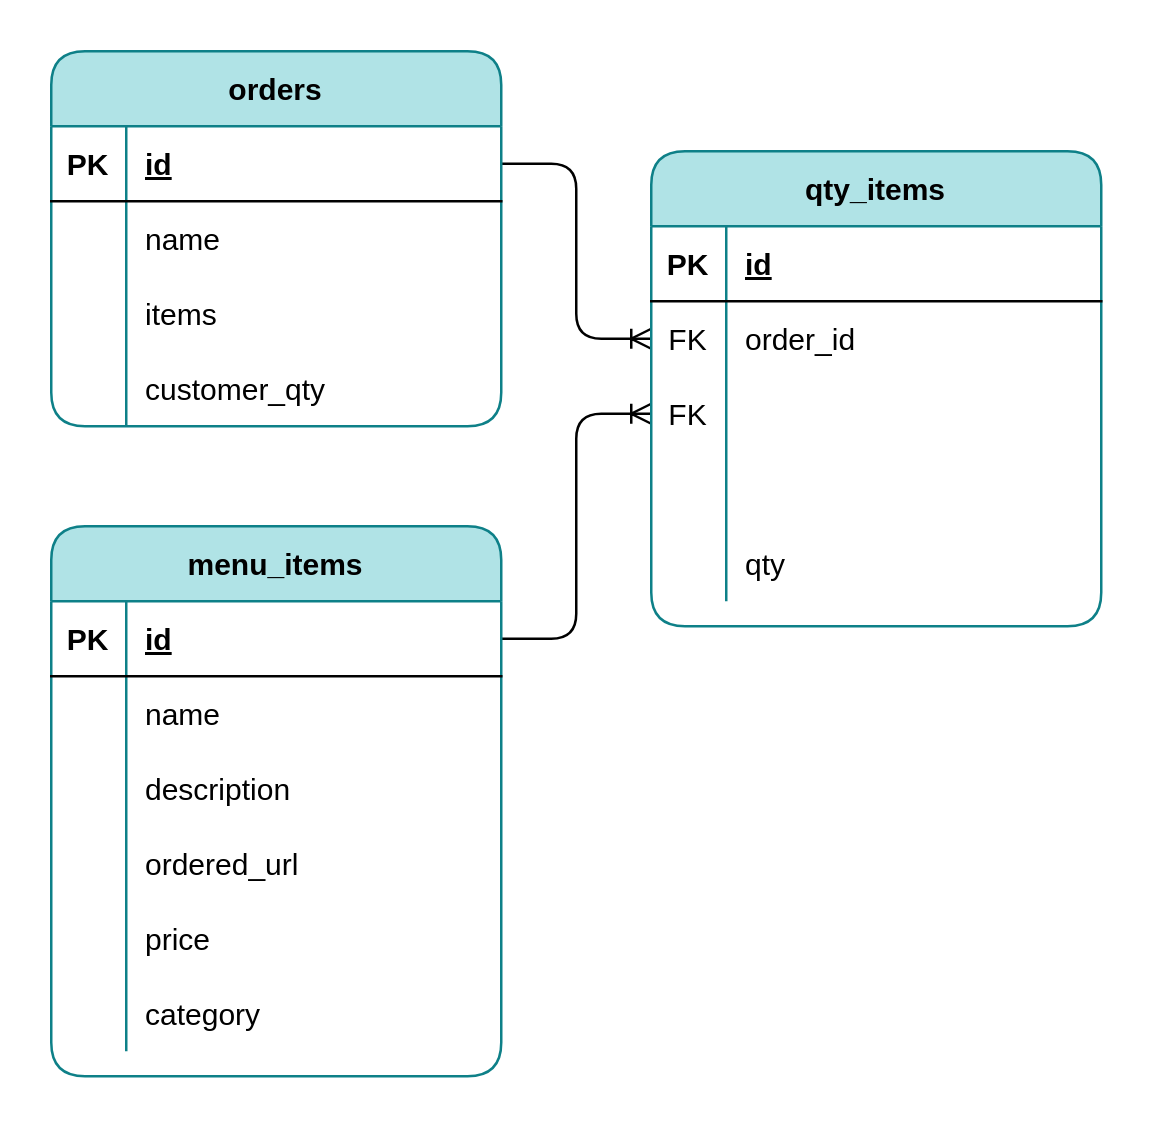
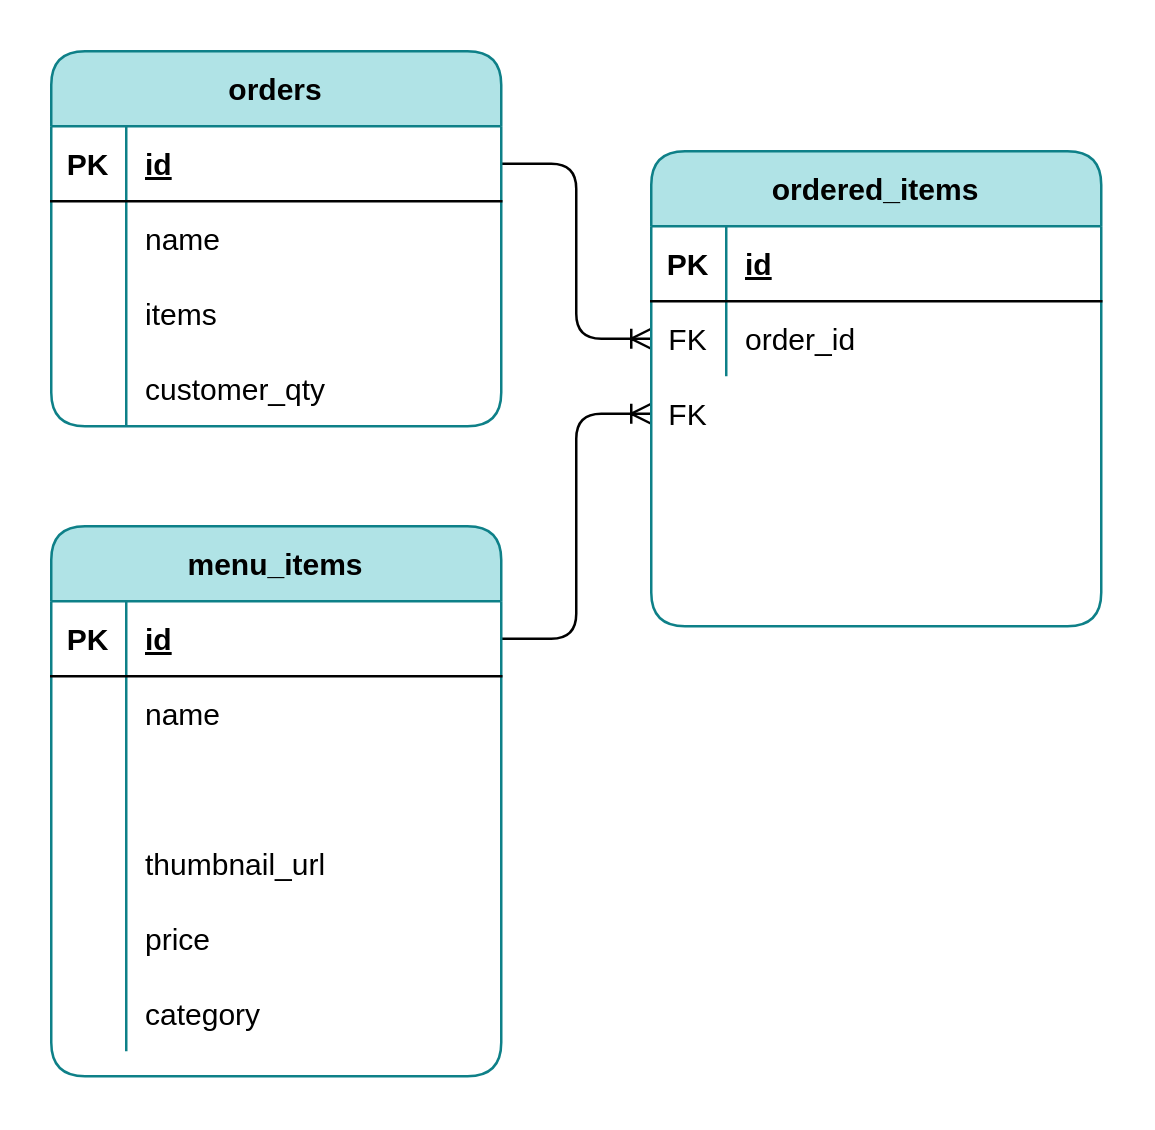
- <mxCell id="36" value="qty_items" style="shape=table;startSize=30;container=1;collapsible=1;childLayout=tableLayout;fixedRows=1;rowLines=0;fontStyle=1;align=center;resizeLast=1;fillColor=#b0e3e6;strokeColor=#0e8088;rounded=1;" parent="1" vertex="1"><mxGeometry x="260" y="60" width="180" height="190" as="geometry" /></mxCell>
+ <mxCell id="36" value="ordered_items" style="shape=table;startSize=30;container=1;collapsible=1;childLayout=tableLayout;fixedRows=1;rowLines=0;fontStyle=1;align=center;resizeLast=1;fillColor=#b0e3e6;strokeColor=#0e8088;rounded=1;" parent="1" vertex="1"><mxGeometry x="260" y="60" width="180" height="190" as="geometry" /></mxCell>
- <mxCell id="49" value="qty" style="shape=partialRectangle;connectable=0;fillColor=none;top=0;left=0;bottom=0;right=0;align=left;spacingLeft=6;overflow=hidden;rounded=1;" parent="47" vertex="1"><mxGeometry x="30" width="150" height="30" as="geometry" /></mxCell>
- <mxCell id="26" value="description" style="shape=partialRectangle;connectable=0;fillColor=none;top=0;left=0;bottom=0;right=0;align=left;spacingLeft=6;overflow=hidden;rounded=1;" parent="24" vertex="1"><mxGeometry x="30" width="150" height="30" as="geometry" /></mxCell>
- <mxCell id="29" value="ordered_url" style="shape=partialRectangle;connectable=0;fillColor=none;top=0;left=0;bottom=0;right=0;align=left;spacingLeft=6;overflow=hidden;rounded=1;" parent="27" vertex="1"><mxGeometry x="30" width="150" height="30" as="geometry" /></mxCell>
+ <mxCell id="29" value="thumbnail_url" style="shape=partialRectangle;connectable=0;fillColor=none;top=0;left=0;bottom=0;right=0;align=left;spacingLeft=6;overflow=hidden;rounded=1;" parent="27" vertex="1"><mxGeometry x="30" width="150" height="30" as="geometry" /></mxCell>
